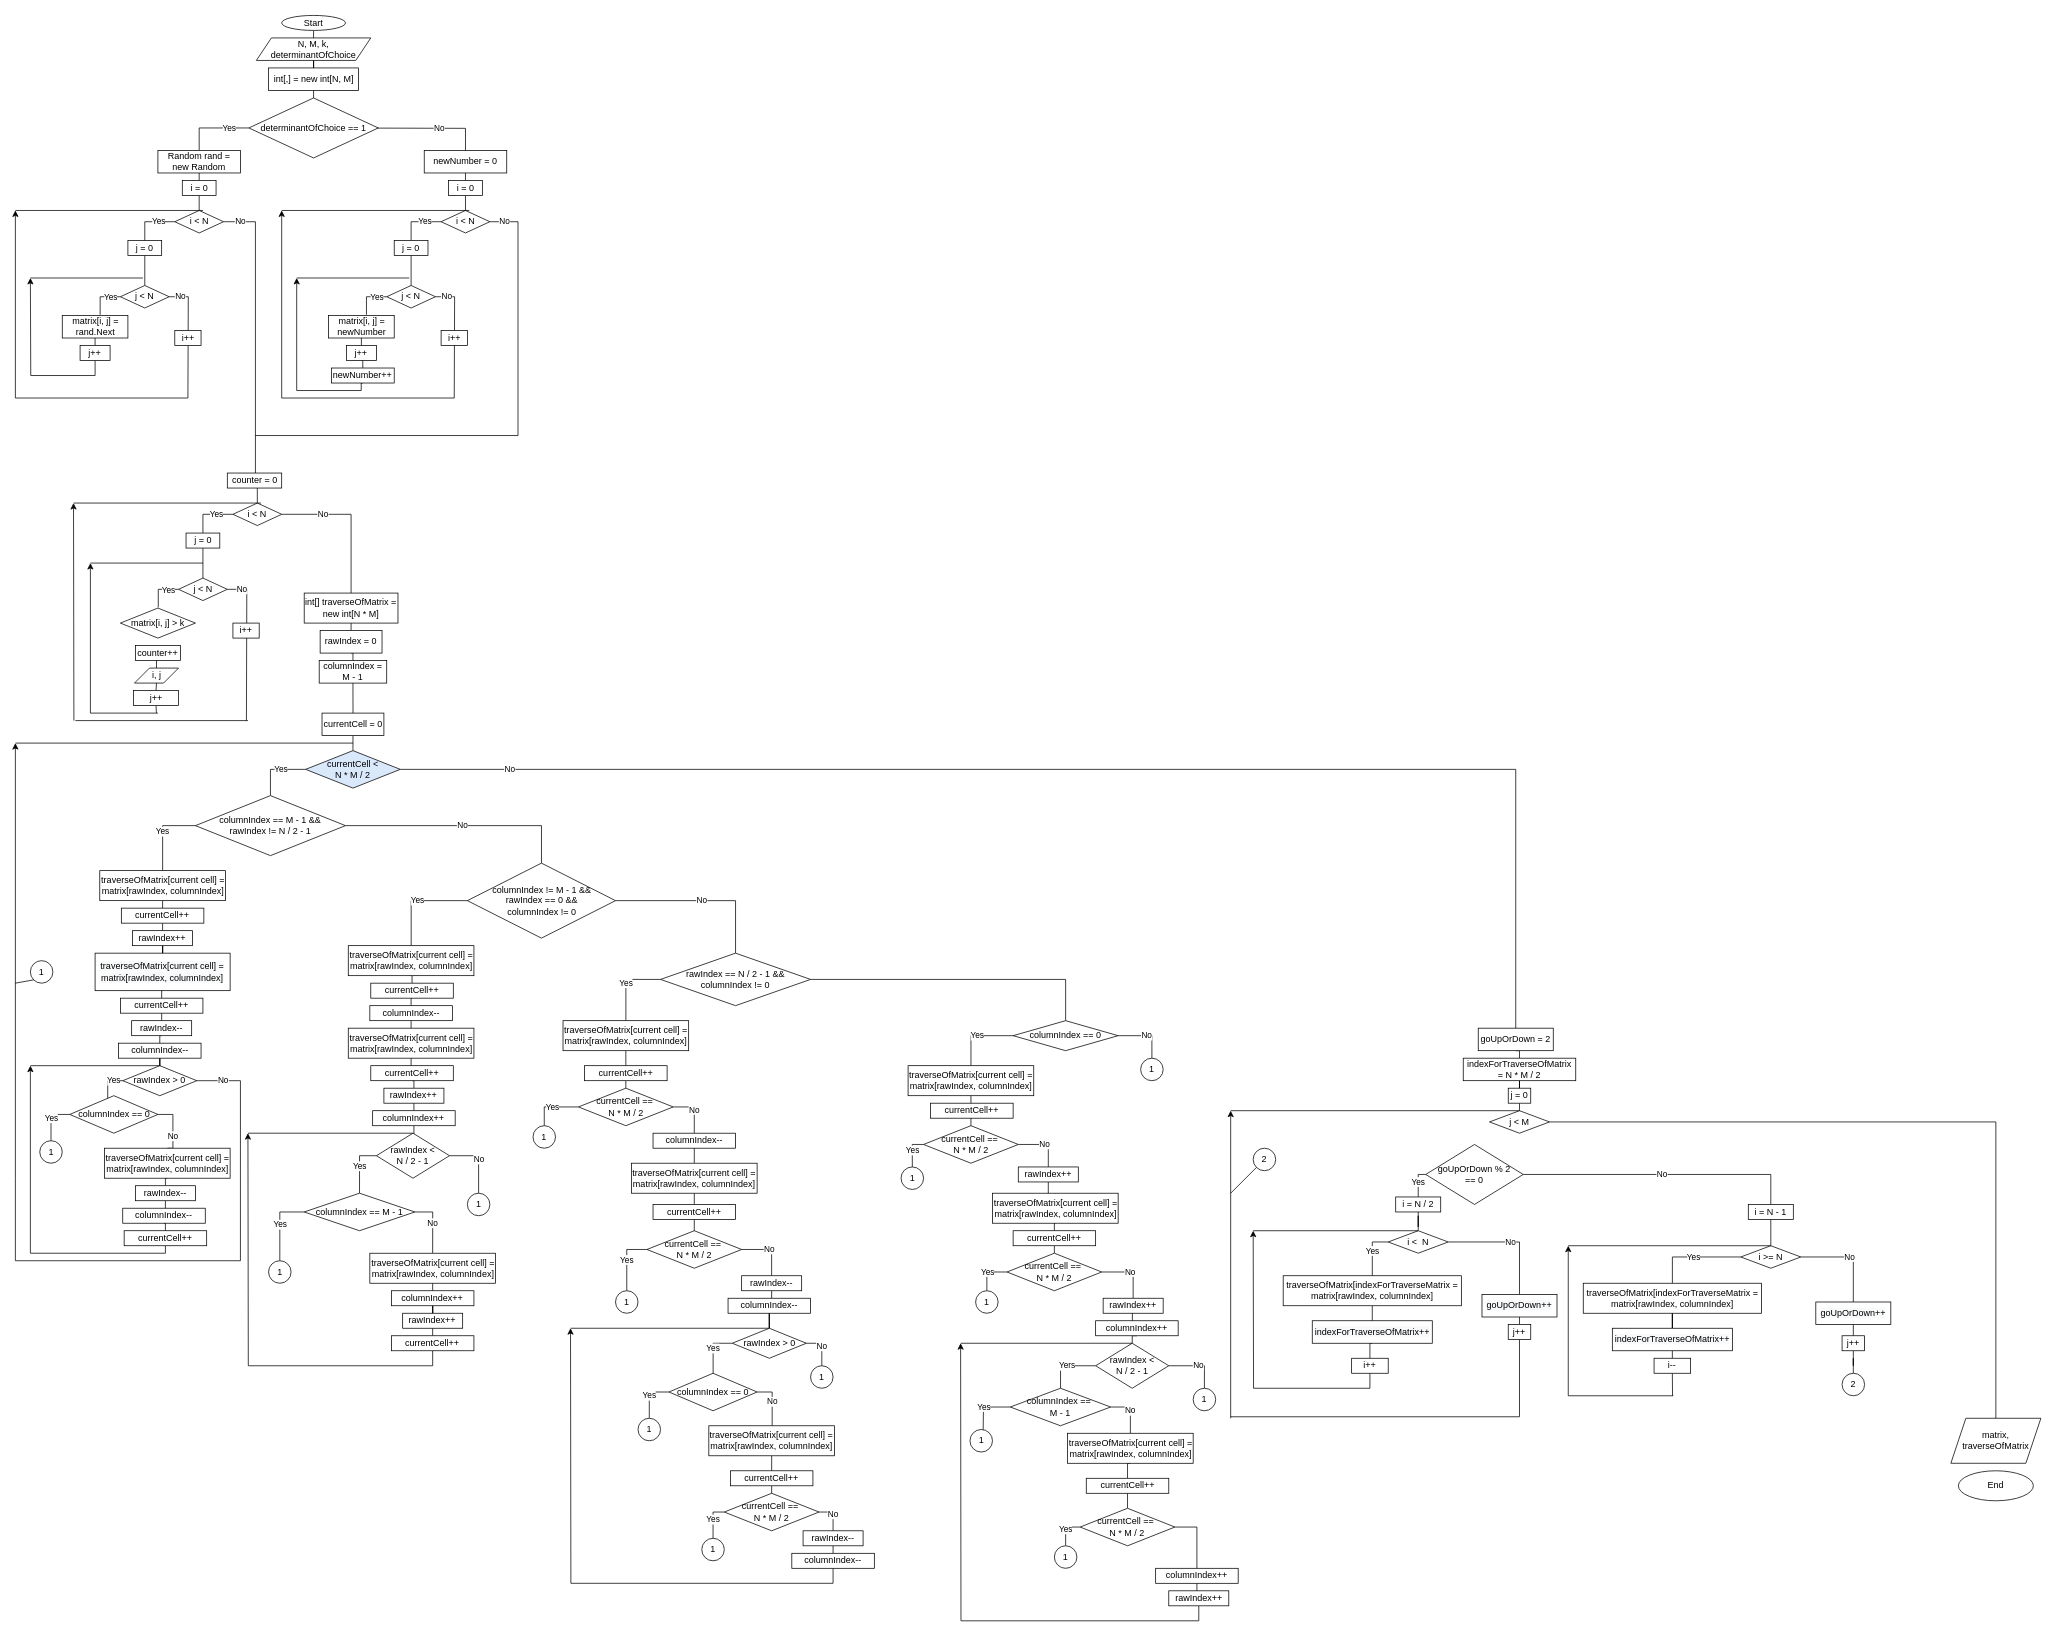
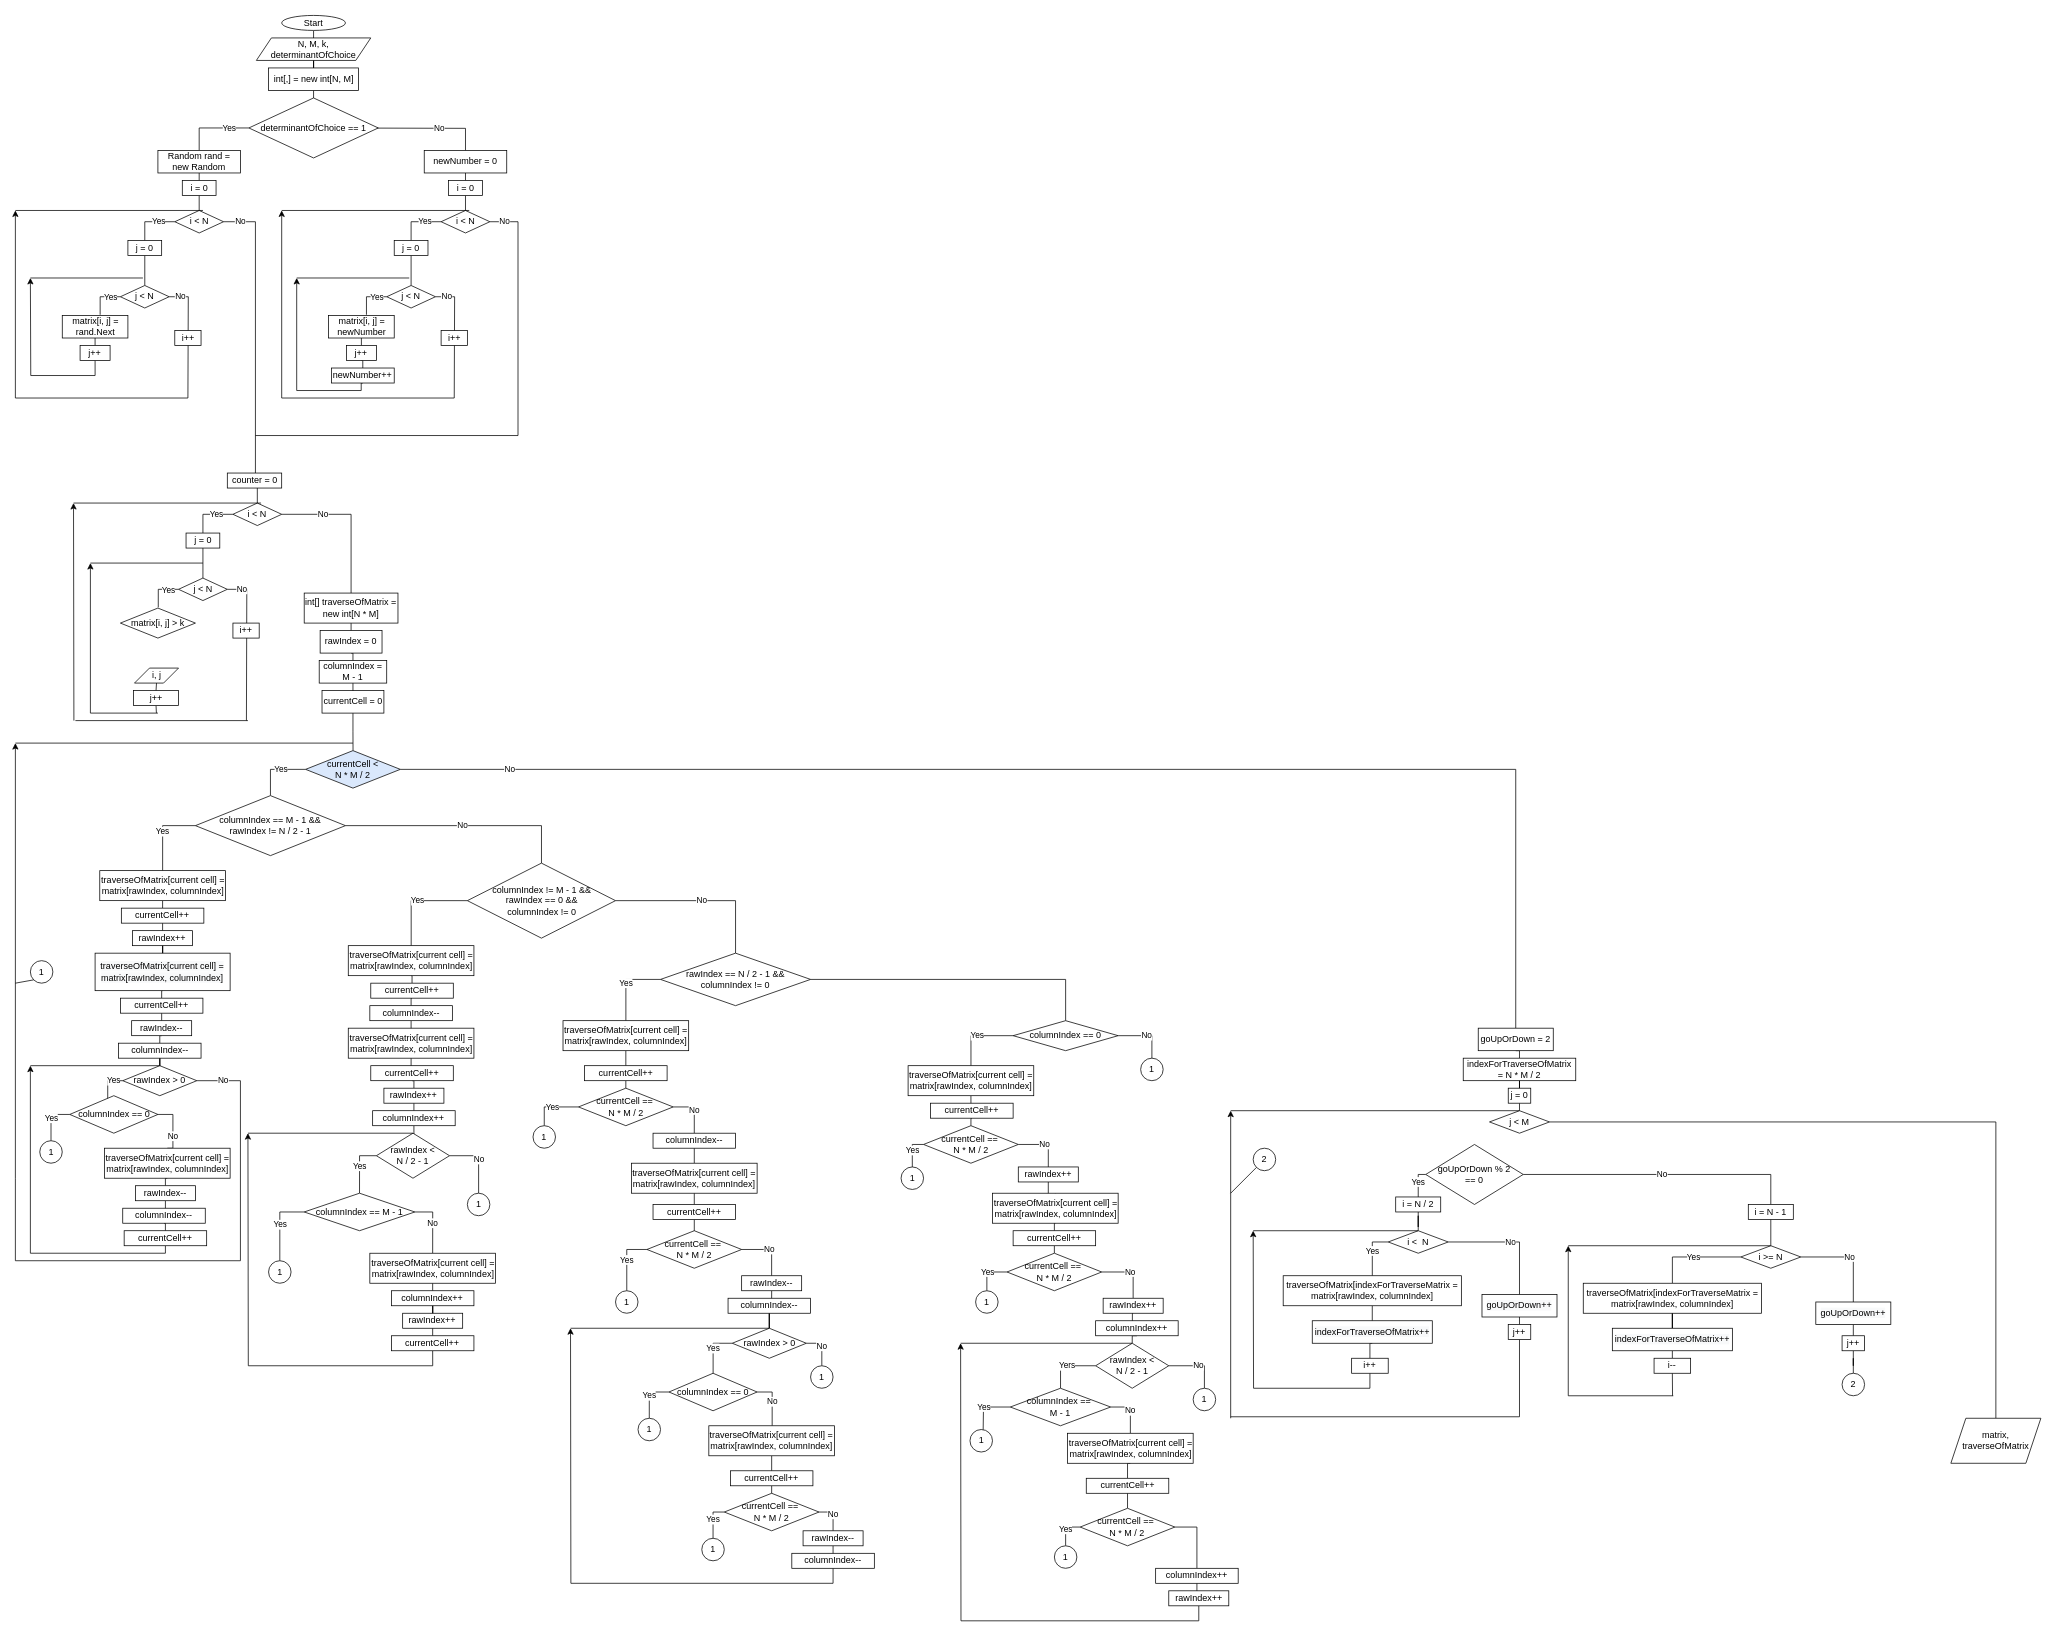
- <mxCell id="73" value="counter++" style="rounded=0;whiteSpace=wrap;html=1;" vertex="1" parent="1"><mxGeometry x="180" y="860" width="60" height="20" as="geometry" /></mxCell>
- <mxCell id="72" style="edgeStyle=orthogonalEdgeStyle;rounded=0;orthogonalLoop=1;jettySize=auto;html=1;exitX=0.5;exitY=1;exitDx=0;exitDy=0;entryX=0.5;entryY=0;entryDx=0;entryDy=0;endArrow=none;endFill=0;" edge="1" parent="1" source="73" target="75"><mxGeometry relative="1" as="geometry" /></mxCell>
- <mxCell id="89" value="currentCell = 0" style="rounded=0;whiteSpace=wrap;html=1;" vertex="1" parent="1"><mxGeometry x="428.75" y="950" width="82.5" height="30" as="geometry" /></mxCell>
+ <mxCell id="89" value="currentCell = 0" style="rounded=0;whiteSpace=wrap;html=1;" vertex="1" parent="1"><mxGeometry x="428.75" y="920" width="82.5" height="30" as="geometry" /></mxCell>
- <mxCell id="312" value="End" style="ellipse;whiteSpace=wrap;html=1;" vertex="1" parent="1"><mxGeometry x="2610" y="1960" width="100" height="40" as="geometry" /></mxCell>
